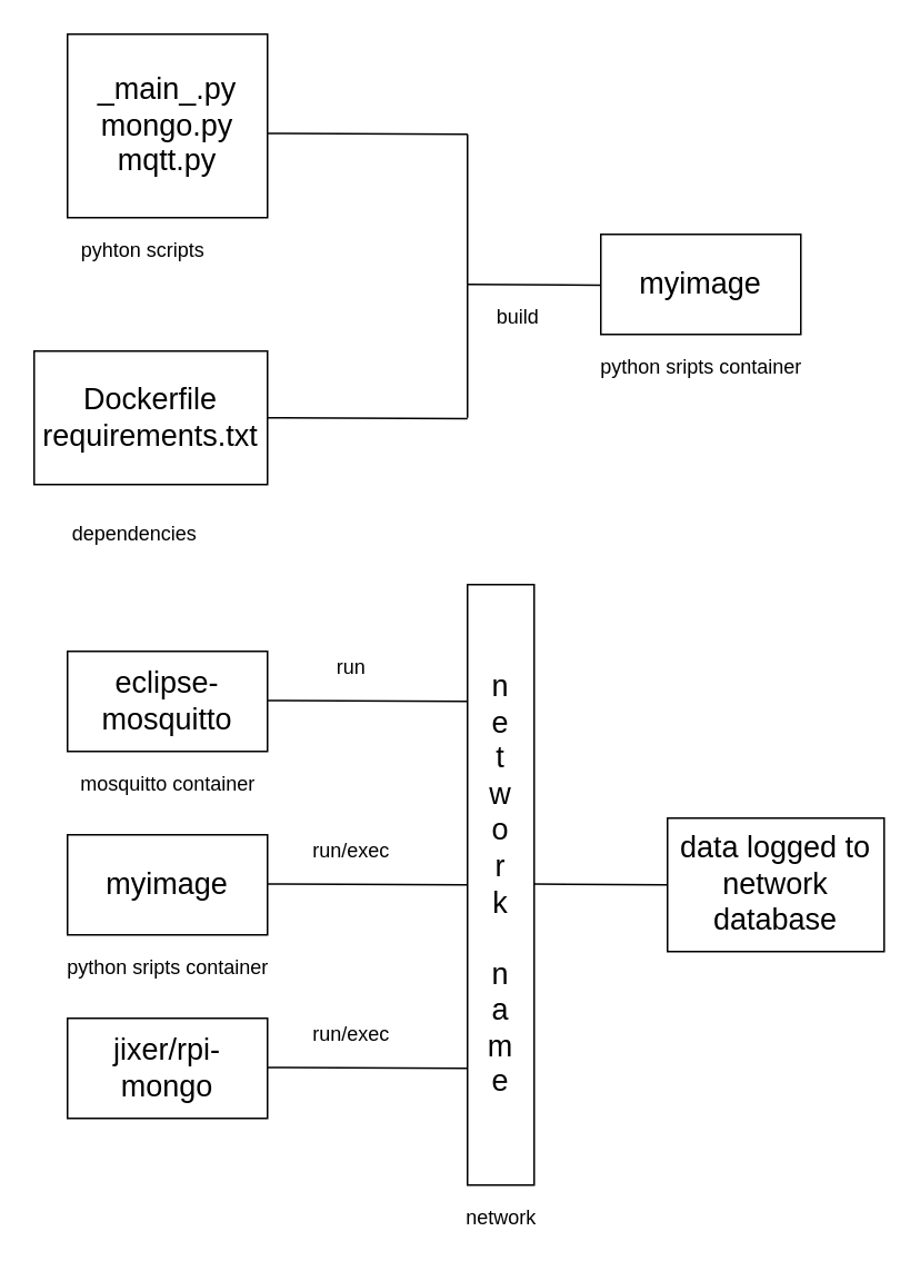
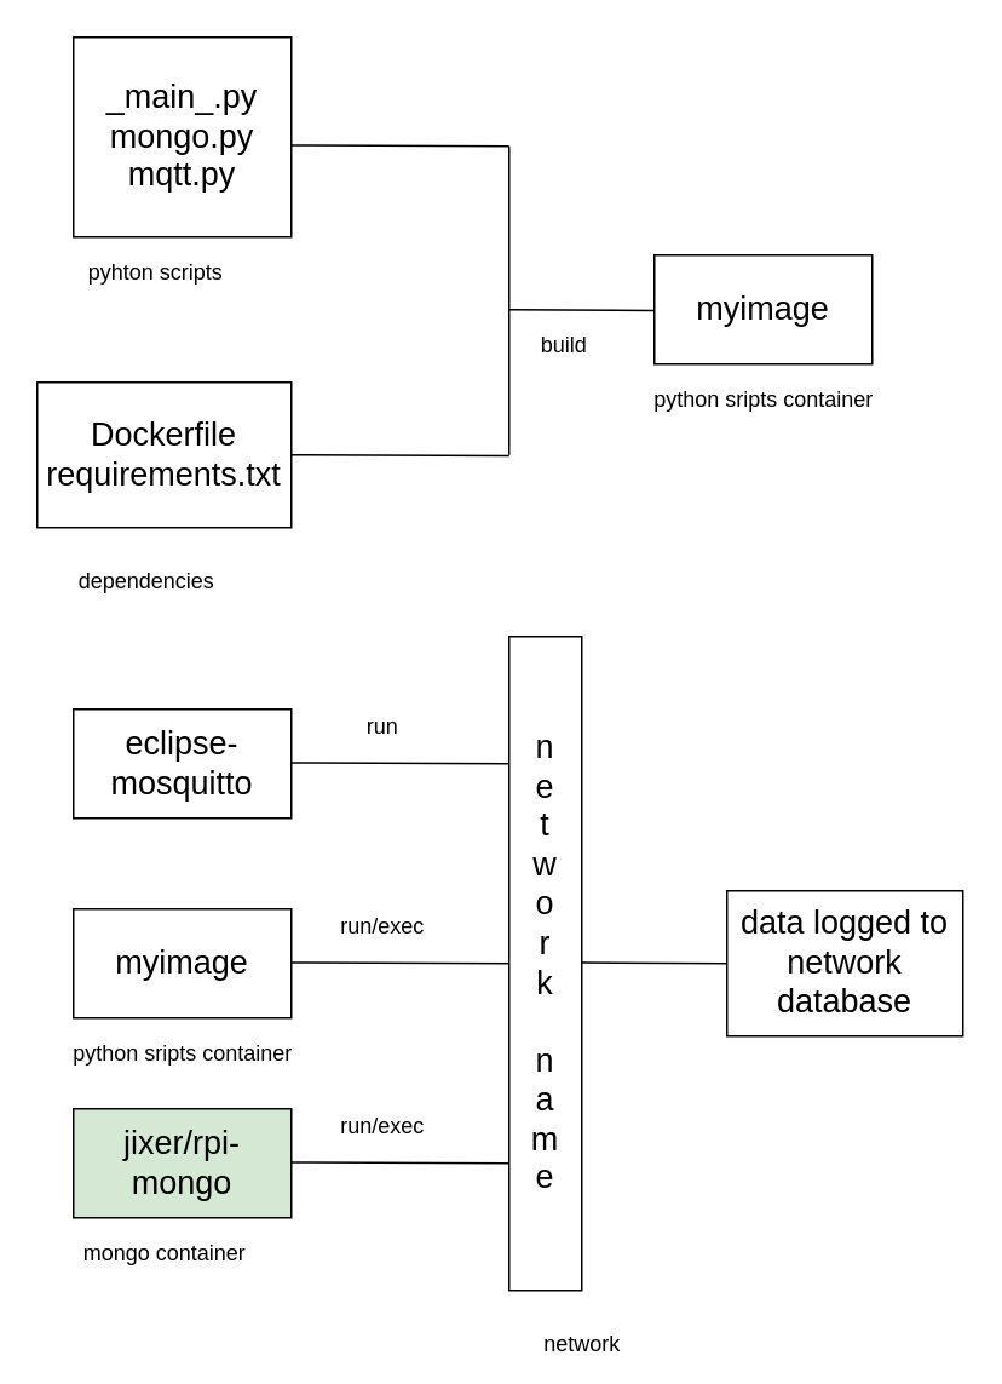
- <mxCell id="20" value="mosquitto container" style="text;html=1;align=center;verticalAlign=middle;resizable=0;points=[];autosize=1;" vertex="1" parent="1"><mxGeometry x="40" y="460" width="120" height="20" as="geometry" /></mxCell>
- <mxCell id="10" value="&lt;font style=&quot;font-size: 18px&quot;&gt;jixer/rpi-mongo&lt;/font&gt;" style="rounded=0;whiteSpace=wrap;html=1;" vertex="1" parent="1"><mxGeometry x="40" y="610" width="120" height="60" as="geometry" /></mxCell>
+ <mxCell id="10" value="&lt;font style=&quot;font-size: 18px&quot;&gt;jixer/rpi-mongo&lt;/font&gt;" style="rounded=0;whiteSpace=wrap;html=1;fillColor=#d5e8d4;" vertex="1" parent="1"><mxGeometry x="40" y="610" width="120" height="60" as="geometry" /></mxCell>
+ <mxCell id="22" value="mongo container" style="text;html=1;align=center;verticalAlign=middle;resizable=0;points=[];autosize=1;" vertex="1" parent="1"><mxGeometry x="40" y="680" width="100" height="20" as="geometry" /></mxCell>
- <mxCell id="23" value="network" style="text;html=1;align=center;verticalAlign=middle;resizable=0;points=[];autosize=1;" vertex="1" parent="1"><mxGeometry x="270" y="720" width="60" height="20" as="geometry" /></mxCell>
+ <mxCell id="23" value="network" style="text;html=1;align=center;verticalAlign=middle;resizable=0;points=[];autosize=1;" vertex="1" parent="1"><mxGeometry x="290" y="730" width="60" height="20" as="geometry" /></mxCell>
